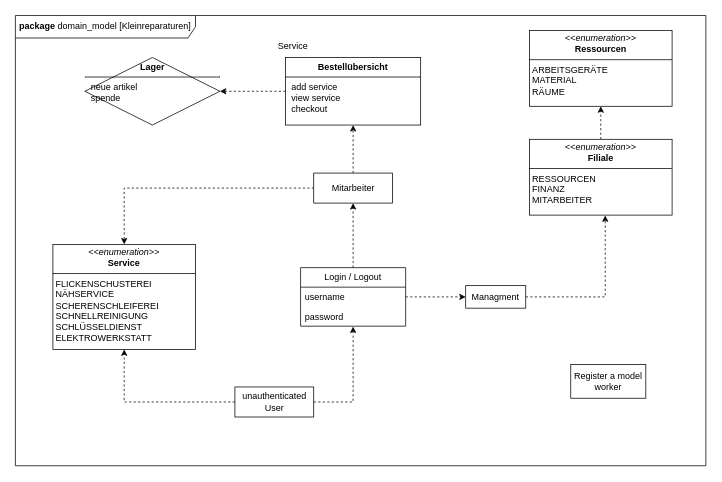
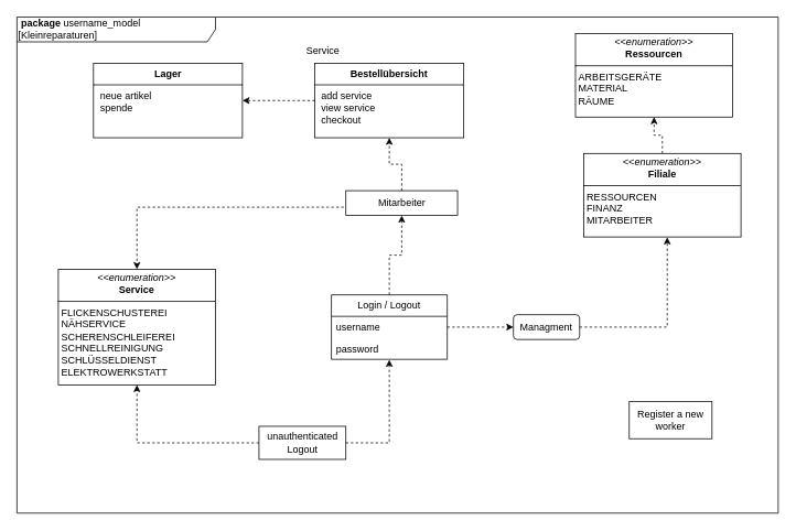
- <mxCell id="12" value="&lt;b&gt;&amp;nbsp;package &lt;/b&gt;domain_model [Kleinreparaturen]" style="shape=umlFrame;whiteSpace=wrap;html=1;pointerEvents=0;width=240;height=30;align=left;" parent="1" vertex="1"><mxGeometry x="20" y="20" width="920" height="600" as="geometry" /></mxCell>
+ <mxCell id="12" value="&lt;b&gt;&amp;nbsp;package &lt;/b&gt;username_model [Kleinreparaturen]" style="shape=umlFrame;whiteSpace=wrap;html=1;pointerEvents=0;width=240;height=30;align=left;" parent="1" vertex="1"><mxGeometry x="20" y="20" width="920" height="600" as="geometry" /></mxCell>
- <mxCell id="18" value="&lt;p style=&quot;margin:0px;margin-top:4px;text-align:center;&quot;&gt;&lt;i&gt;&amp;lt;&amp;lt;enumeration&amp;gt;&amp;gt;&lt;/i&gt;&lt;br&gt;&lt;b&gt;Ressourcen&lt;/b&gt;&lt;/p&gt;&lt;hr size=&quot;1&quot; style=&quot;border-style:solid;&quot;&gt;&lt;p style=&quot;margin:0px;margin-left:4px;&quot;&gt;ARBEITSGERÄTE&lt;/p&gt;&lt;p style=&quot;margin:0px;margin-left:4px;&quot;&gt;MATERIAL&lt;/p&gt;&lt;p style=&quot;margin:0px;margin-left:4px;&quot;&gt;RÄUME&lt;/p&gt;" style="verticalAlign=top;align=left;overflow=fill;html=1;whiteSpace=wrap;" parent="1" vertex="1"><mxGeometry x="705" y="40" width="190" height="101" as="geometry" /></mxCell>
+ <mxCell id="18" value="&lt;p style=&quot;margin:0px;margin-top:4px;text-align:center;&quot;&gt;&lt;i&gt;&amp;lt;&amp;lt;enumeration&amp;gt;&amp;gt;&lt;/i&gt;&lt;br&gt;&lt;b&gt;Ressourcen&lt;/b&gt;&lt;/p&gt;&lt;hr size=&quot;1&quot; style=&quot;border-style:solid;&quot;&gt;&lt;p style=&quot;margin:0px;margin-left:4px;&quot;&gt;ARBEITSGERÄTE&lt;/p&gt;&lt;p style=&quot;margin:0px;margin-left:4px;&quot;&gt;MATERIAL&lt;/p&gt;&lt;p style=&quot;margin:0px;margin-left:4px;&quot;&gt;RÄUME&lt;/p&gt;" style="verticalAlign=top;align=left;overflow=fill;html=1;whiteSpace=wrap;" parent="1" vertex="1"><mxGeometry x="695" y="40" width="190" height="101" as="geometry" /></mxCell>
- <mxCell id="20" value="&lt;p style=&quot;margin:0px;margin-top:6px;text-align:center;&quot;&gt;&lt;b&gt;Lager&lt;/b&gt;&lt;/p&gt;&lt;hr size=&quot;1&quot; style=&quot;border-style:solid;&quot;&gt;&lt;p style=&quot;margin:0px;margin-left:8px;&quot;&gt;neue artikel&lt;/p&gt;&lt;p style=&quot;margin:0px;margin-left:8px;&quot;&gt;spende&lt;/p&gt;" style="rhombus;align=left;overflow=fill;html=1;dropTarget=0;whiteSpace=wrap;" parent="1" vertex="1"><mxGeometry x="112.5" y="76" width="180" height="90" as="geometry" /></mxCell>
+ <mxCell id="20" value="&lt;p style=&quot;margin:0px;margin-top:6px;text-align:center;&quot;&gt;&lt;b&gt;Lager&lt;/b&gt;&lt;/p&gt;&lt;hr size=&quot;1&quot; style=&quot;border-style:solid;&quot;&gt;&lt;p style=&quot;margin:0px;margin-left:8px;&quot;&gt;neue artikel&lt;/p&gt;&lt;p style=&quot;margin:0px;margin-left:8px;&quot;&gt;spende&lt;/p&gt;" style="align=left;overflow=fill;html=1;dropTarget=0;whiteSpace=wrap;" parent="1" vertex="1"><mxGeometry x="112.5" y="76" width="180" height="90" as="geometry" /></mxCell>
- <mxCell id="22" value="Mitarbeiter" style="rounded=0;whiteSpace=wrap;html=1;" parent="1" vertex="1"><mxGeometry x="417.5" y="230" width="105" height="40" as="geometry" /></mxCell>
+ <mxCell id="22" value="Mitarbeiter" style="rounded=0;whiteSpace=wrap;html=1;" parent="1" vertex="1"><mxGeometry x="417.5" y="230" width="135" height="30" as="geometry" /></mxCell>
- <mxCell id="13" value="Managment" style="html=1;whiteSpace=wrap;" parent="1" vertex="1"><mxGeometry x="620" y="380" width="80" height="30" as="geometry" /></mxCell>
+ <mxCell id="13" value="Managment" style="html=1;whiteSpace=wrap;rounded=1;" parent="1" vertex="1"><mxGeometry x="620" y="380" width="80" height="30" as="geometry" /></mxCell>
- <mxCell id="19" value="Register a model worker" style="html=1;whiteSpace=wrap;" parent="1" vertex="1"><mxGeometry x="760" y="485" width="100" height="45" as="geometry" /></mxCell>
+ <mxCell id="19" value="Register a new worker" style="html=1;whiteSpace=wrap;" parent="1" vertex="1"><mxGeometry x="760" y="485" width="100" height="45" as="geometry" /></mxCell>
- <mxCell id="17" value="unauthenticated&lt;div&gt;User&lt;/div&gt;" style="rounded=0;whiteSpace=wrap;html=1;" parent="1" vertex="1"><mxGeometry x="312.5" y="515" width="105" height="40" as="geometry" /></mxCell>
+ <mxCell id="17" value="unauthenticated&lt;div&gt;Logout&lt;/div&gt;" style="rounded=0;whiteSpace=wrap;html=1;" parent="1" vertex="1"><mxGeometry x="312.5" y="515" width="105" height="40" as="geometry" /></mxCell>
